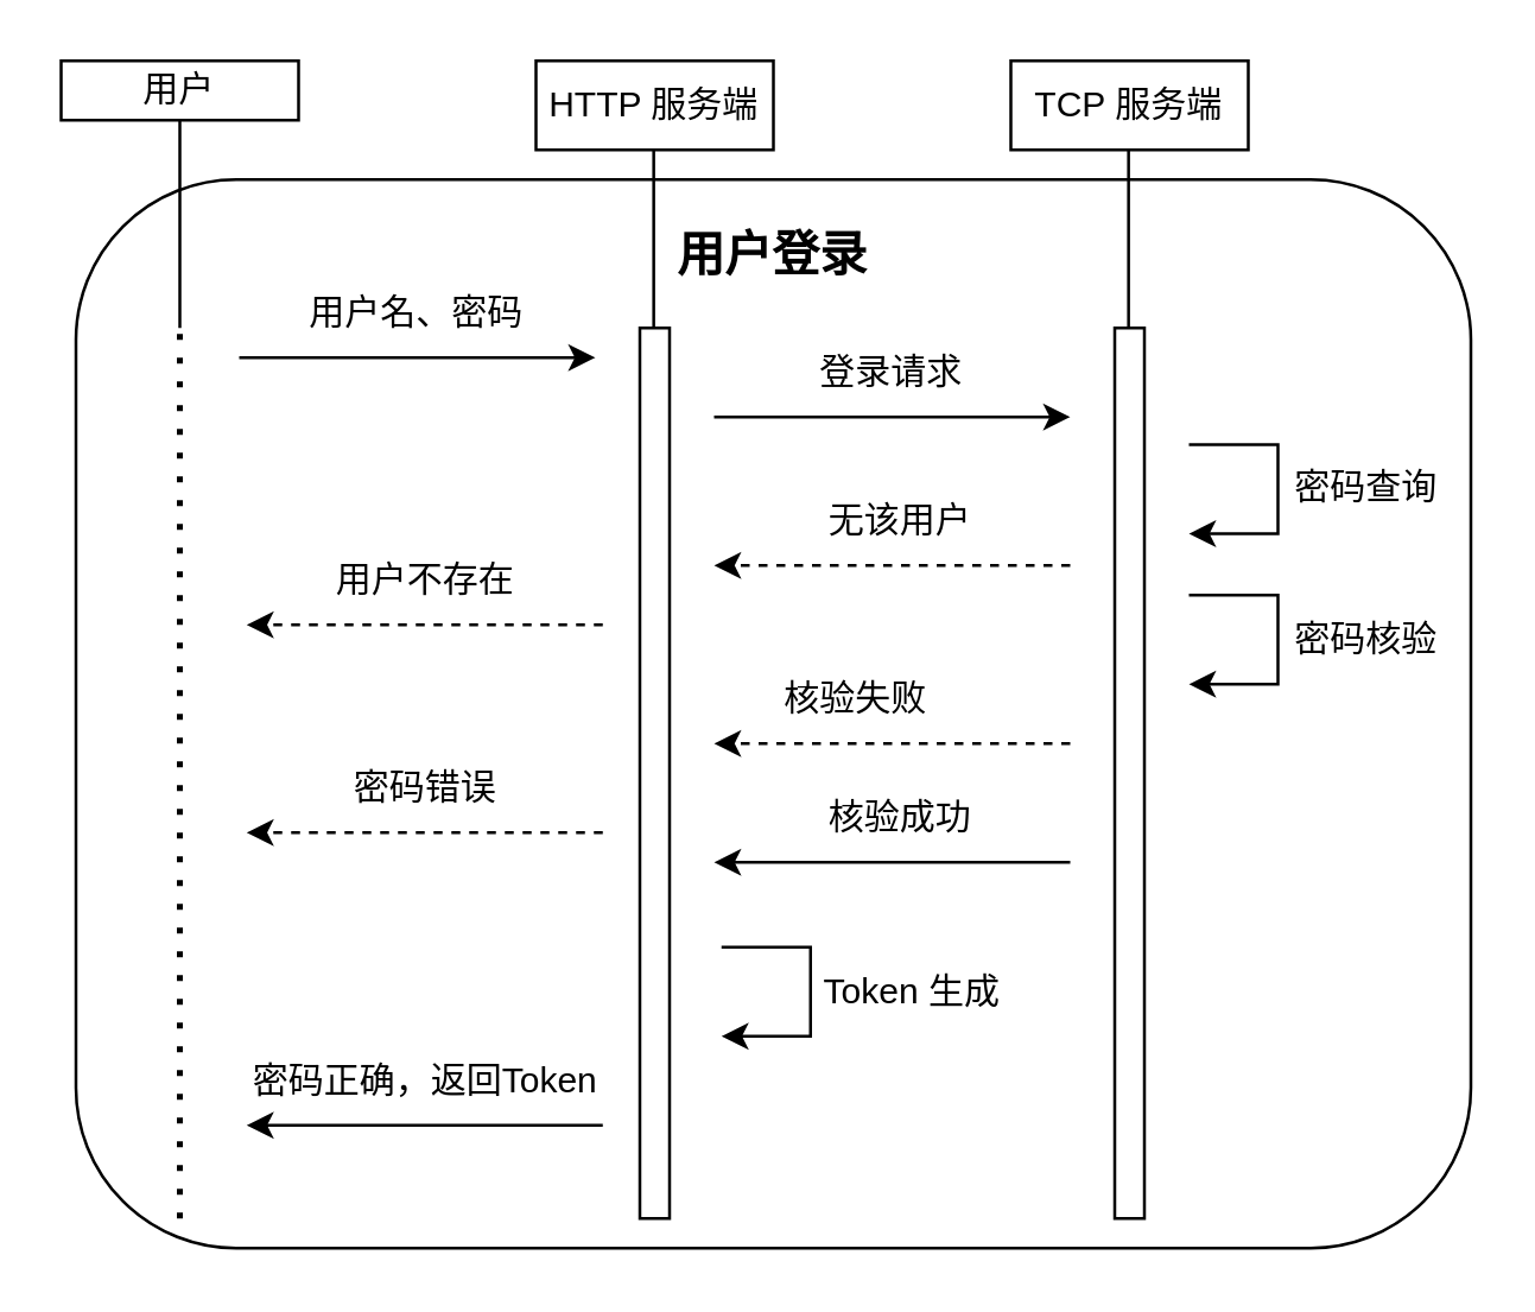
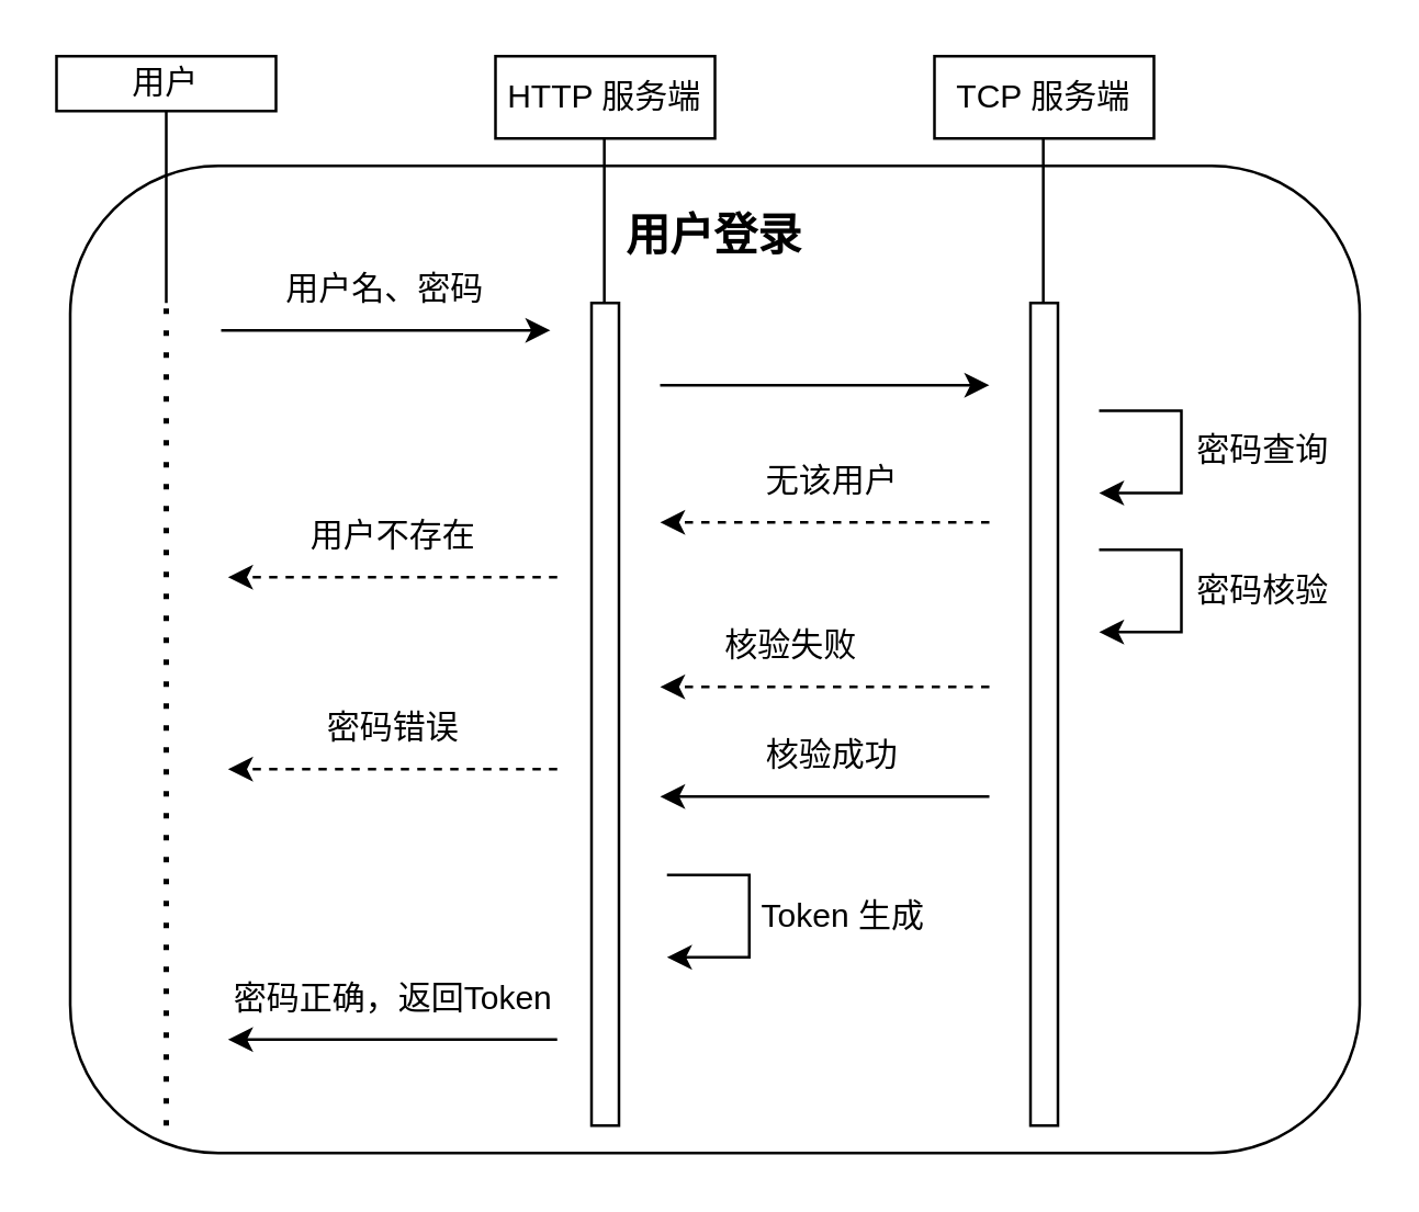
- <mxCell id="12" value="登录请求" style="text;html=1;strokeColor=none;fillColor=none;align=center;verticalAlign=middle;whiteSpace=wrap;rounded=0;" parent="1" vertex="1"><mxGeometry x="260" y="110" width="80" height="30" as="geometry" /></mxCell>
